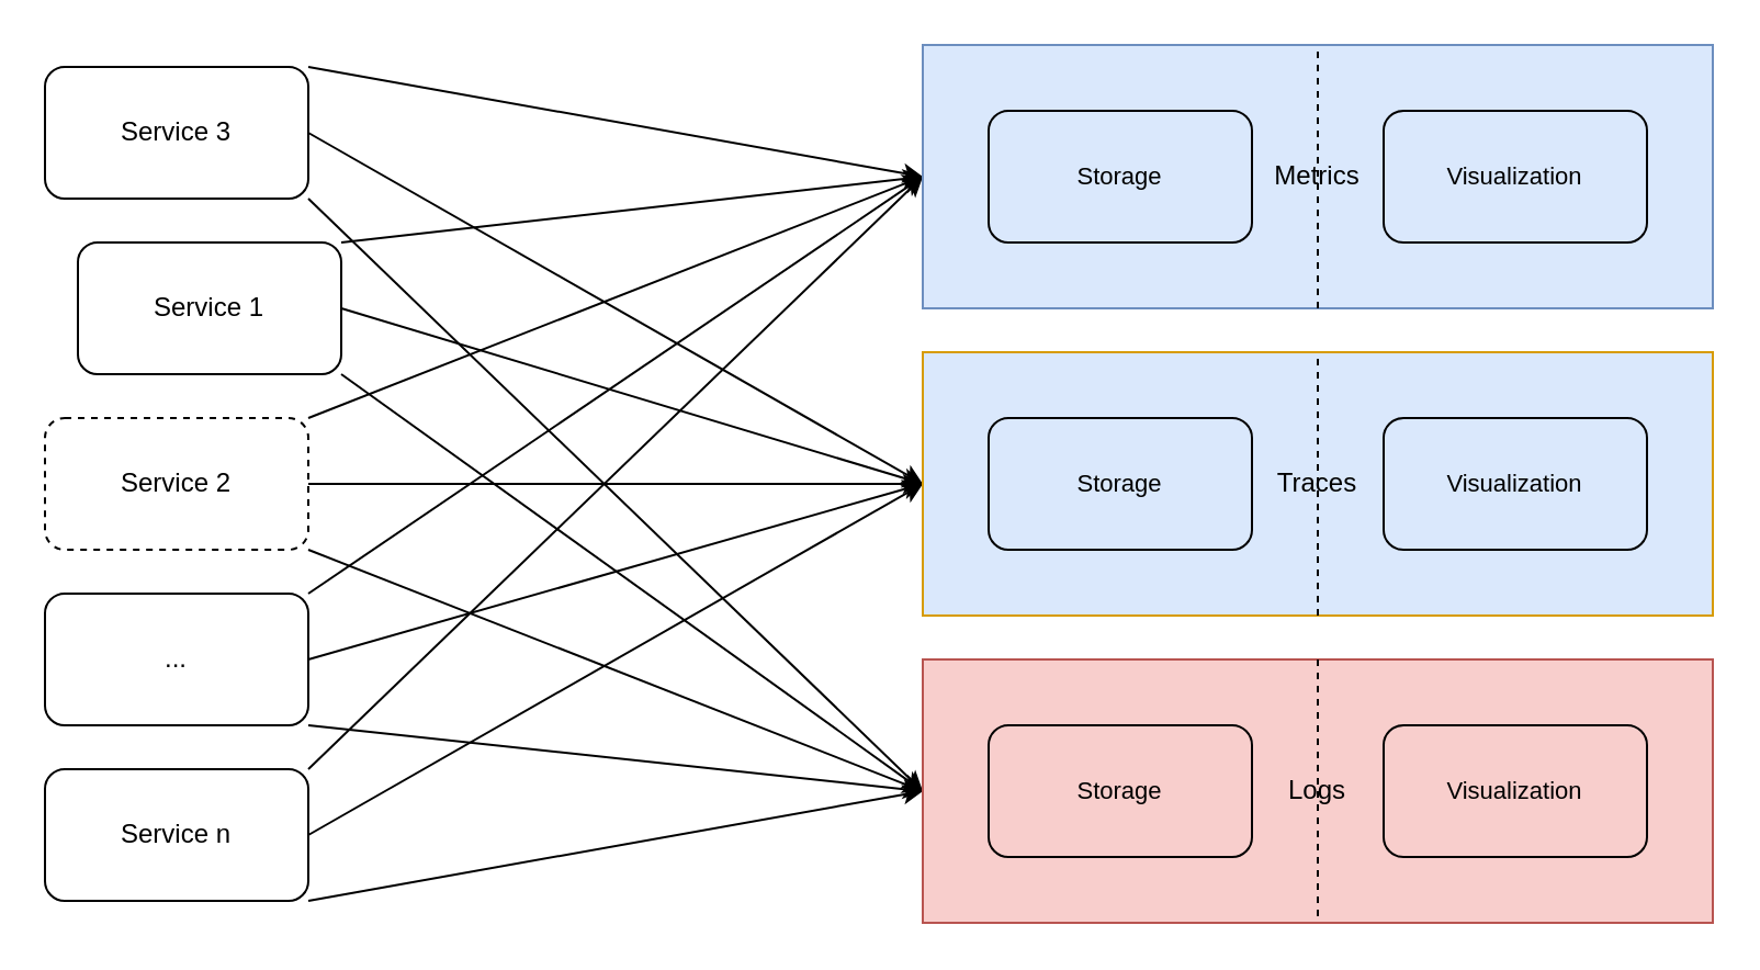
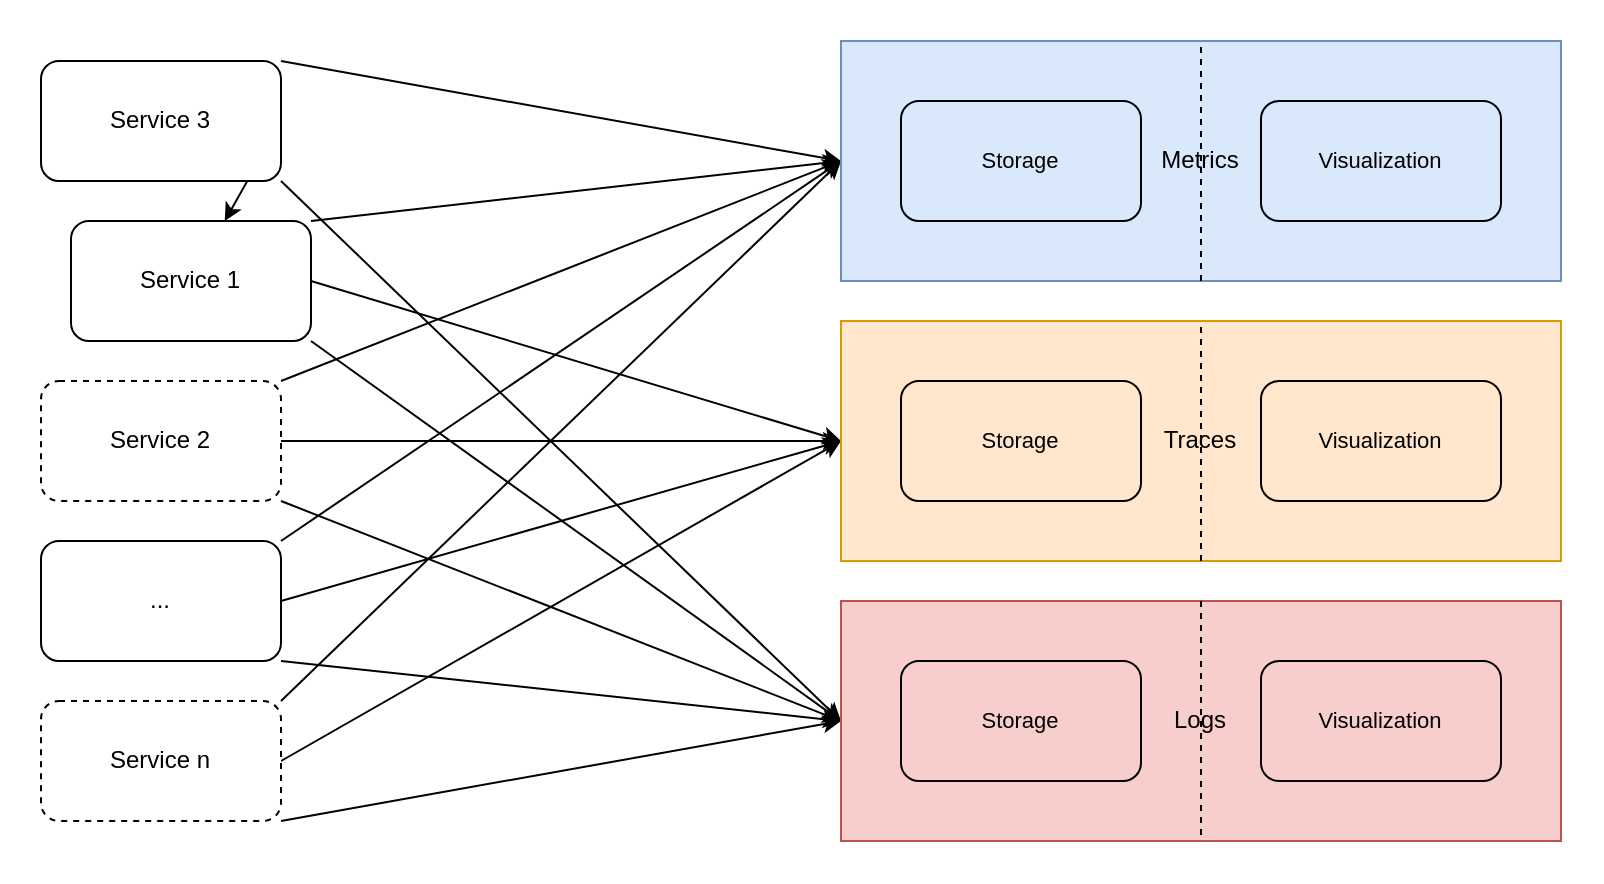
- <mxCell id="3" style="rounded=0;orthogonalLoop=1;jettySize=auto;html=1;exitX=1;exitY=0.5;exitDx=0;exitDy=0;entryX=0;entryY=0.5;entryDx=0;entryDy=0;" parent="1" source="5" target="23" edge="1"><mxGeometry relative="1" as="geometry" /></mxCell>
+ <mxCell id="3" style="rounded=0;orthogonalLoop=1;jettySize=auto;html=1;exitX=1;exitY=0.5;exitDx=0;exitDy=0;" parent="1" source="5" target="9" edge="1"><mxGeometry relative="1" as="geometry" /></mxCell>
- <mxCell id="23" value="Traces" style="rounded=0;whiteSpace=wrap;html=1;fillColor=#dae8fc;strokeColor=#d79b00;" parent="1" vertex="1"><mxGeometry x="420" y="160" width="360" height="120" as="geometry" /></mxCell>
+ <mxCell id="23" value="Traces" style="rounded=0;whiteSpace=wrap;html=1;fillColor=#ffe6cc;strokeColor=#d79b00;" parent="1" vertex="1"><mxGeometry x="420" y="160" width="360" height="120" as="geometry" /></mxCell>
- <mxCell id="21" value="&lt;div&gt;Service n&lt;br&gt;&lt;/div&gt;" style="rounded=1;whiteSpace=wrap;html=1;" parent="1" vertex="1"><mxGeometry x="20" y="350" width="120" height="60" as="geometry" /></mxCell>
+ <mxCell id="21" value="&lt;div&gt;Service n&lt;br&gt;&lt;/div&gt;" style="rounded=1;whiteSpace=wrap;html=1;dashed=1;" parent="1" vertex="1"><mxGeometry x="20" y="350" width="120" height="60" as="geometry" /></mxCell>
